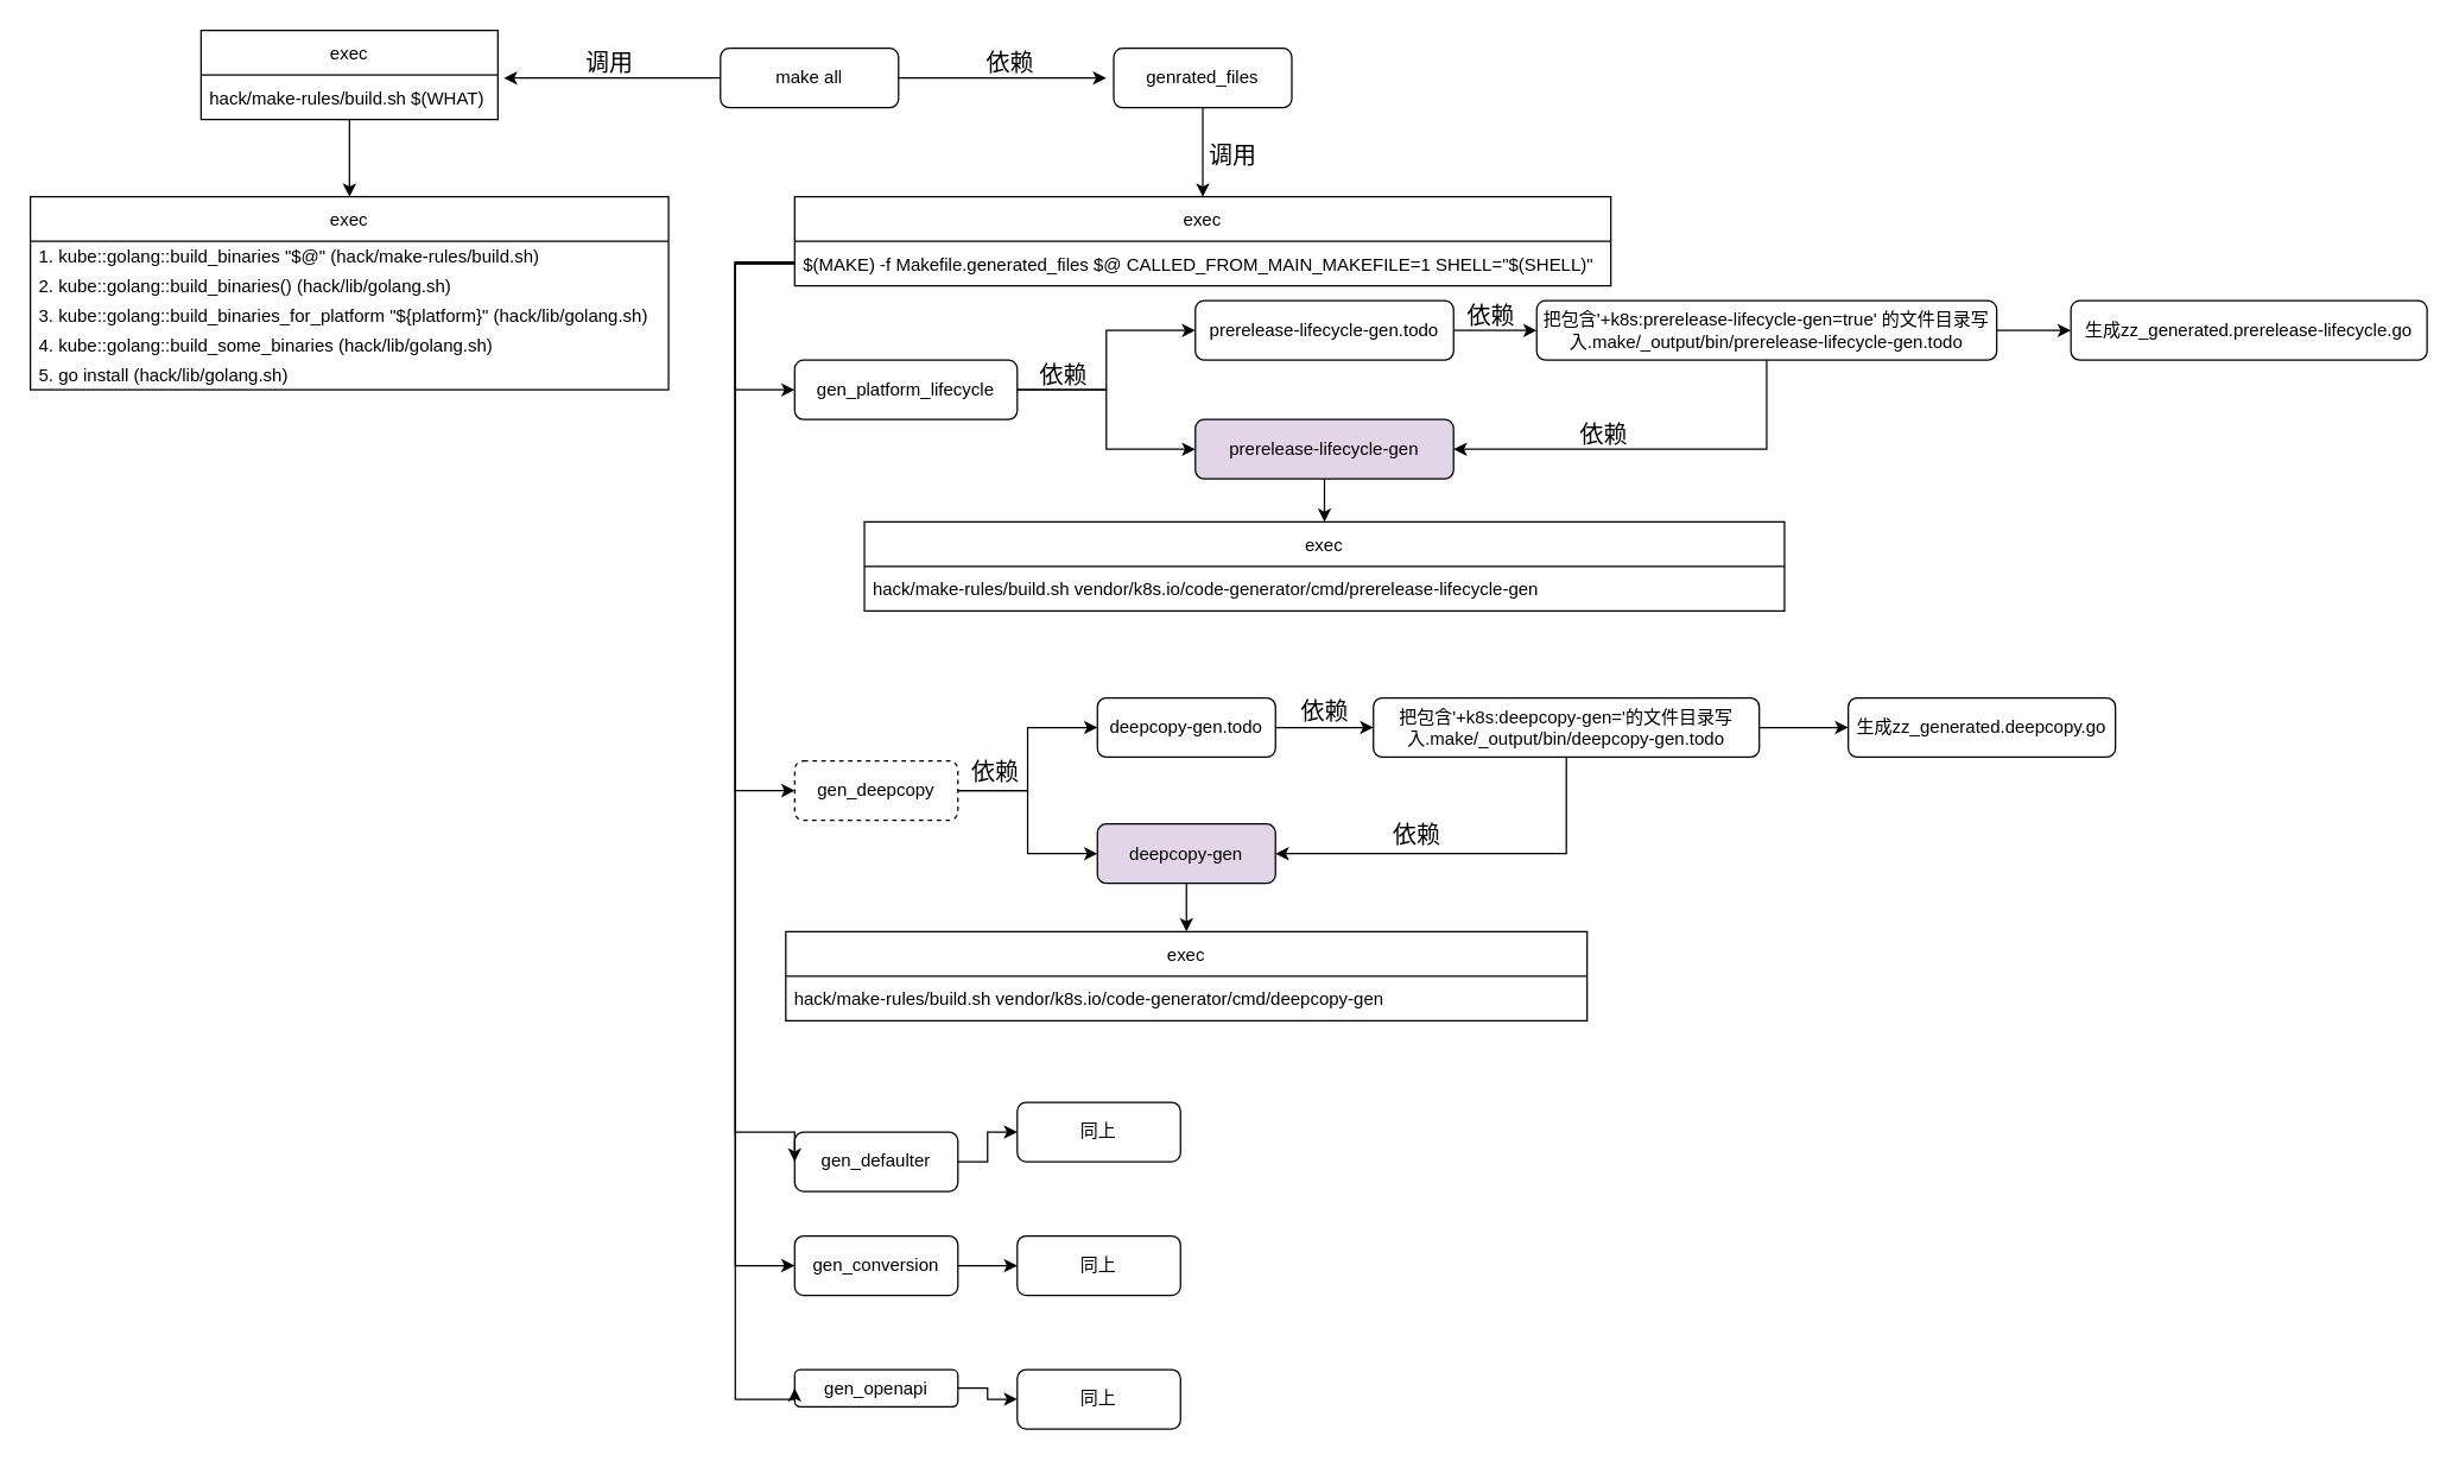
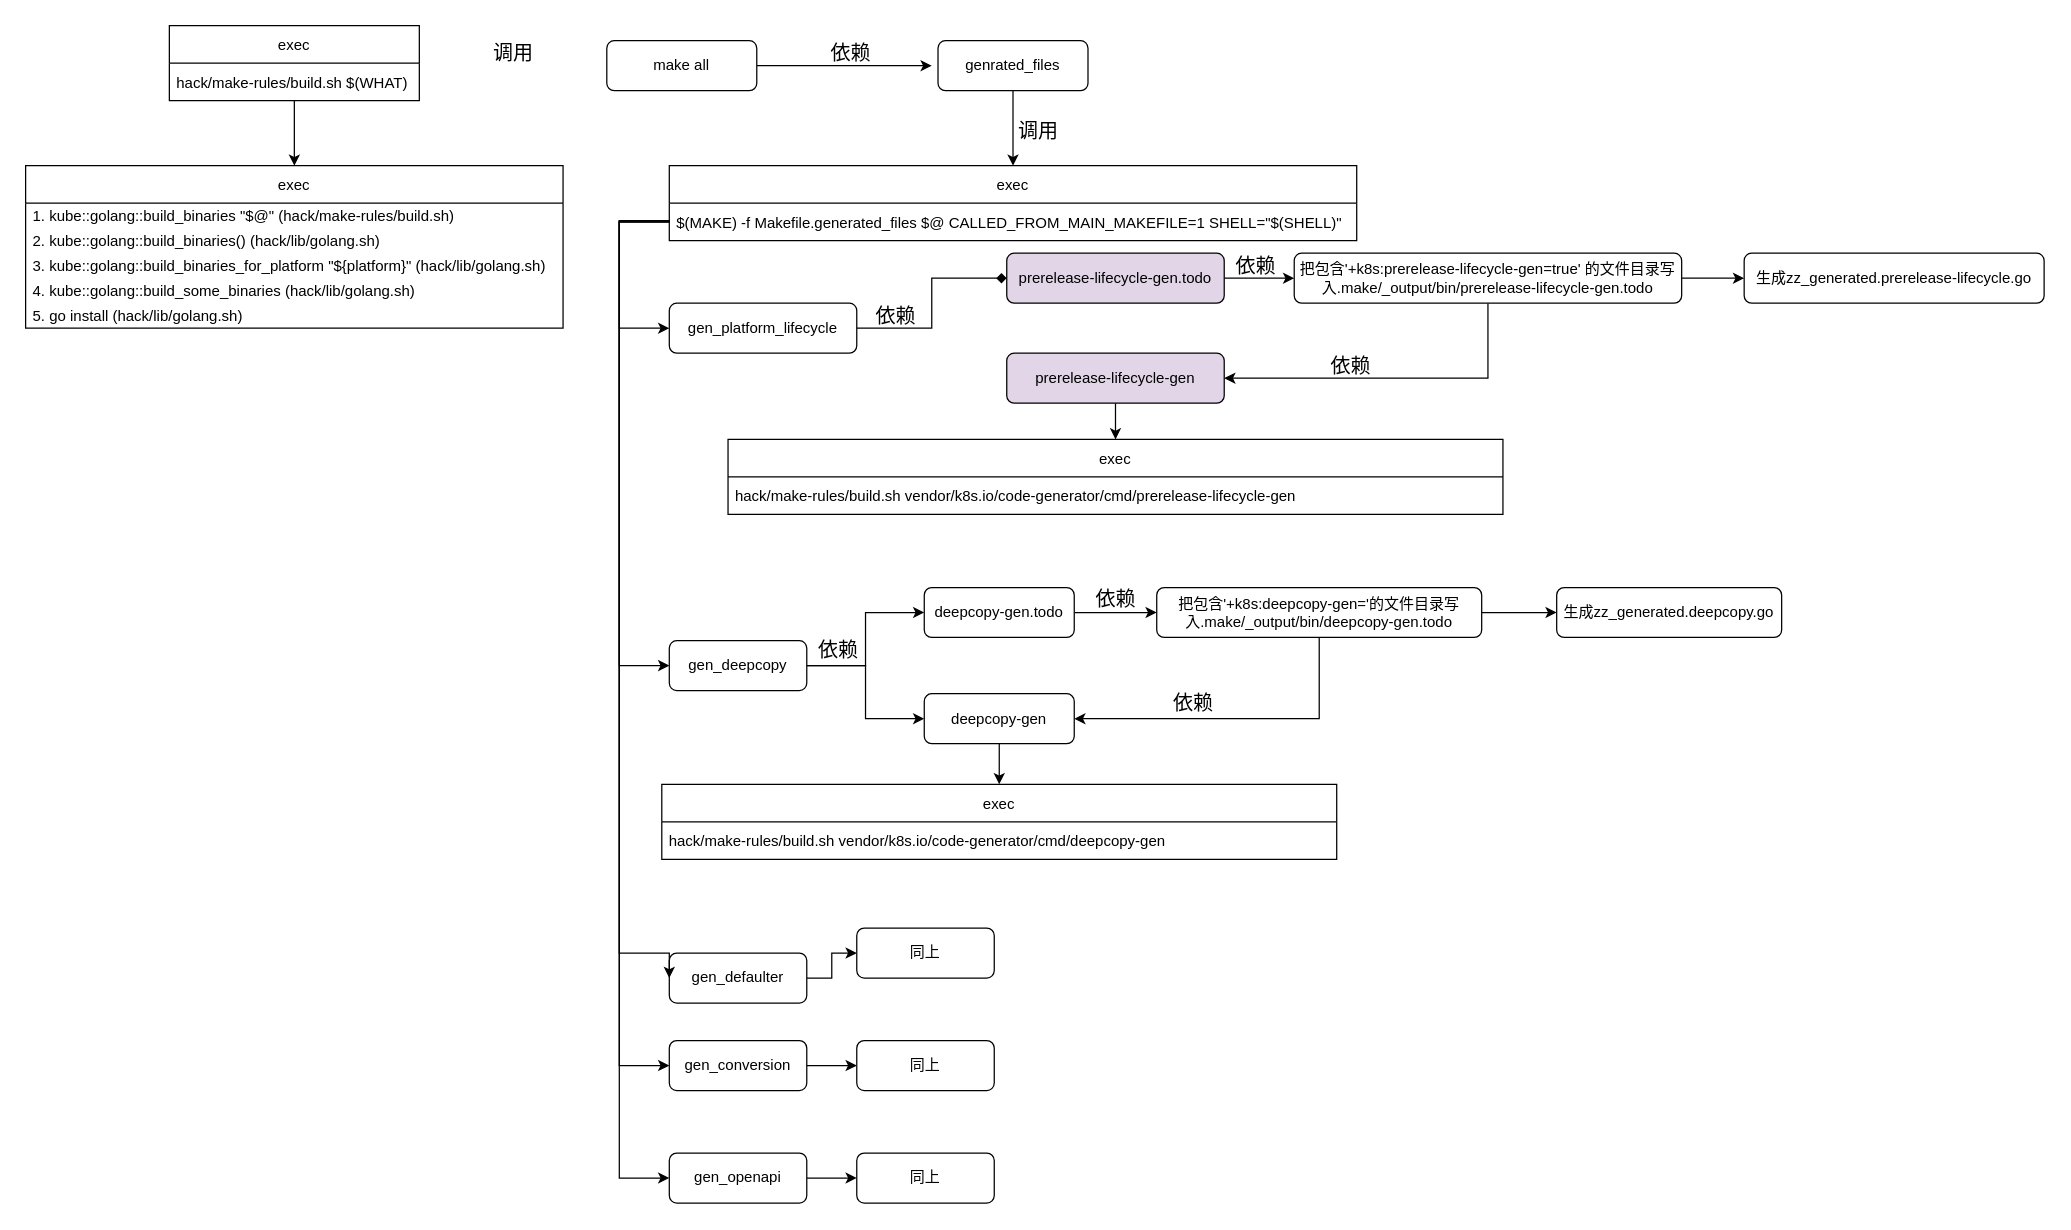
- <mxCell id="3" style="edgeStyle=orthogonalEdgeStyle;rounded=0;orthogonalLoop=1;jettySize=auto;html=1;entryX=1.02;entryY=0.067;entryDx=0;entryDy=0;entryPerimeter=0;fontSize=16;" edge="1" parent="1" source="4" target="10"><mxGeometry relative="1" as="geometry" /></mxCell>
- <mxCell id="14" style="edgeStyle=orthogonalEdgeStyle;rounded=0;orthogonalLoop=1;jettySize=auto;html=1;exitX=1;exitY=0.5;exitDx=0;exitDy=0;entryX=0;entryY=0.5;entryDx=0;entryDy=0;fontSize=16;" edge="1" parent="1" source="16" target="29"><mxGeometry relative="1" as="geometry" /></mxCell>
+ <mxCell id="14" style="edgeStyle=orthogonalEdgeStyle;rounded=0;orthogonalLoop=1;jettySize=auto;html=1;exitX=1;exitY=0.5;exitDx=0;exitDy=0;entryX=0;entryY=0.5;entryDx=0;entryDy=0;fontSize=16;endArrow=diamond;" edge="1" parent="1" source="16" target="29"><mxGeometry relative="1" as="geometry" /></mxCell>
- <mxCell id="29" value="prerelease-lifecycle-gen.todo" style="rounded=1;whiteSpace=wrap;html=1;" vertex="1" parent="1"><mxGeometry x="805" y="202" width="174" height="40" as="geometry" /></mxCell>
+ <mxCell id="29" value="prerelease-lifecycle-gen.todo" style="rounded=1;whiteSpace=wrap;html=1;fillColor=#e1d5e7;" vertex="1" parent="1"><mxGeometry x="805" y="202" width="174" height="40" as="geometry" /></mxCell>
- <mxCell id="15" style="edgeStyle=orthogonalEdgeStyle;rounded=0;orthogonalLoop=1;jettySize=auto;html=1;exitX=1;exitY=0.5;exitDx=0;exitDy=0;entryX=0;entryY=0.5;entryDx=0;entryDy=0;fontSize=16;" edge="1" parent="1" source="16" target="31"><mxGeometry relative="1" as="geometry" /></mxCell>
- <mxCell id="19" value="gen_deepcopy" style="rounded=1;whiteSpace=wrap;html=1;dashed=1;" vertex="1" parent="1"><mxGeometry x="535" y="512" width="110" height="40" as="geometry" /></mxCell>
+ <mxCell id="19" value="gen_deepcopy" style="rounded=1;whiteSpace=wrap;html=1;" vertex="1" parent="1"><mxGeometry x="535" y="512" width="110" height="40" as="geometry" /></mxCell>
- <mxCell id="44" value="deepcopy-gen" style="rounded=1;whiteSpace=wrap;html=1;fillColor=#e1d5e7;" vertex="1" parent="1"><mxGeometry x="739" y="554.5" width="120" height="40" as="geometry" /></mxCell>
+ <mxCell id="44" value="deepcopy-gen" style="rounded=1;whiteSpace=wrap;html=1;" vertex="1" parent="1"><mxGeometry x="739" y="554.5" width="120" height="40" as="geometry" /></mxCell>
- <mxCell id="25" value="gen_openapi" style="rounded=1;whiteSpace=wrap;html=1;" vertex="1" parent="1"><mxGeometry x="535" y="922" width="110" height="25" as="geometry" /></mxCell>
+ <mxCell id="25" value="gen_openapi" style="rounded=1;whiteSpace=wrap;html=1;" vertex="1" parent="1"><mxGeometry x="535" y="922" width="110" height="40" as="geometry" /></mxCell>
